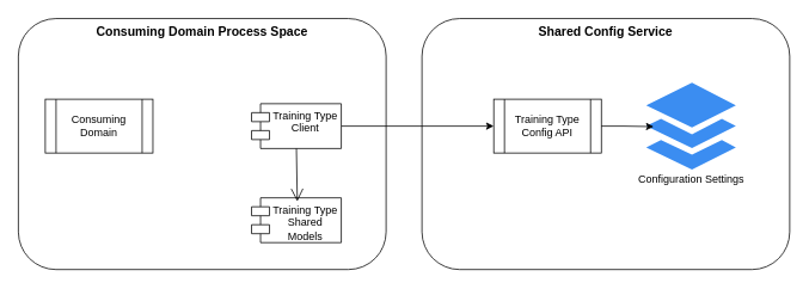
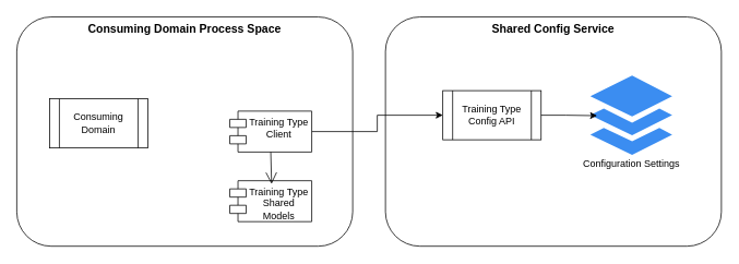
- <mxCell id="6" value="Consuming Domain" style="shape=process;whiteSpace=wrap;html=1;backgroundOutline=1;" vertex="1" parent="1"><mxGeometry x="50" y="110" width="120" height="60" as="geometry" /></mxCell>
+ <mxCell id="6" value="Consuming Domain" style="shape=process;whiteSpace=wrap;html=1;backgroundOutline=1;" vertex="1" parent="1"><mxGeometry x="60" y="120" width="120" height="60" as="geometry" /></mxCell>
- <mxCell id="5" value="Training Type Client" style="shape=module;align=left;spacingLeft=20;align=center;verticalAlign=top;whiteSpace=wrap;html=1;" vertex="1" parent="1"><mxGeometry x="280" y="115" width="100" height="50" as="geometry" /></mxCell>
+ <mxCell id="5" value="Training Type Client" style="shape=module;align=left;spacingLeft=20;align=center;verticalAlign=top;whiteSpace=wrap;html=1;" vertex="1" parent="1"><mxGeometry x="280" y="135" width="100" height="50" as="geometry" /></mxCell>
- <mxCell id="9" value="Training Type Config API" style="shape=process;whiteSpace=wrap;html=1;backgroundOutline=1;" vertex="1" parent="1"><mxGeometry x="550" y="110" width="120" height="60" as="geometry" /></mxCell>
+ <mxCell id="9" value="Training Type Config API" style="shape=process;whiteSpace=wrap;html=1;backgroundOutline=1;" vertex="1" parent="1"><mxGeometry x="540" y="110" width="120" height="60" as="geometry" /></mxCell>
